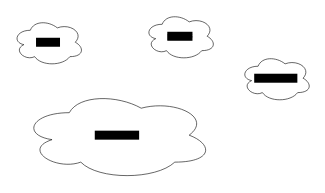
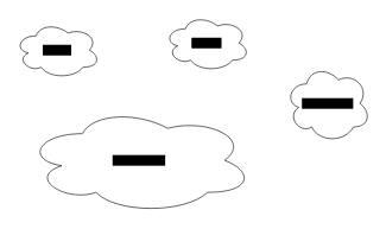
- <mxCell id="4" value="patients" style="ellipse;shape=cloud;whiteSpace=wrap;html=1;labelBackgroundColor=#000000;" vertex="1" parent="1"><mxGeometry x="240" y="20" width="120" height="80" as="geometry" /></mxCell>
+ <mxCell id="4" value="patients" style="ellipse;shape=cloud;whiteSpace=wrap;html=1;labelBackgroundColor=#000000;" vertex="1" parent="1"><mxGeometry x="230" y="20" width="120" height="80" as="geometry" /></mxCell>
- <mxCell id="5" value="interventions&amp;nbsp;" style="ellipse;shape=cloud;whiteSpace=wrap;html=1;labelBackgroundColor=#000000;" vertex="1" parent="1"><mxGeometry x="400" y="90" width="120" height="80" as="geometry" /></mxCell>
+ <mxCell id="5" value="interventions&amp;nbsp;" style="ellipse;shape=cloud;whiteSpace=wrap;html=1;labelBackgroundColor=#000000;" vertex="1" parent="1"><mxGeometry x="400" y="90" width="120" height="110" as="geometry" /></mxCell>
